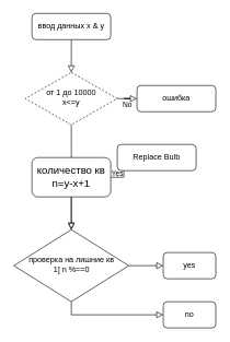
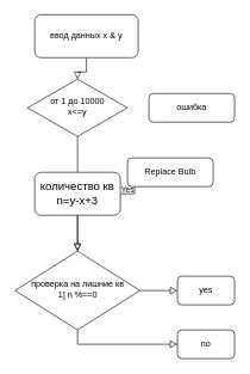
- <mxCell id="3" value="ввод данных x &amp;amp; y" style="rounded=1;whiteSpace=wrap;html=1;fontSize=12;glass=0;strokeWidth=1;shadow=0;" parent="1" vertex="1"><mxGeometry x="48" y="20" width="120" height="40" as="geometry" /></mxCell>
+ <mxCell id="3" value="ввод данных x &amp;amp; y" style="rounded=1;whiteSpace=wrap;html=1;fontSize=12;glass=0;strokeWidth=1;shadow=0;" parent="1" vertex="1"><mxGeometry x="48" y="20" width="145" height="60" as="geometry" /></mxCell>
- <mxCell id="6" value="от 1 до 10000&lt;br&gt;x&amp;lt;=y" style="rhombus;whiteSpace=wrap;html=1;shadow=0;fontFamily=Helvetica;fontSize=12;align=center;strokeWidth=1;spacing=6;spacingTop=-4;dashed=1;" parent="1" vertex="1"><mxGeometry x="38" y="110" width="140" height="80" as="geometry" /></mxCell>
+ <mxCell id="6" value="от 1 до 10000&lt;br&gt;x&amp;lt;=y" style="rhombus;whiteSpace=wrap;html=1;shadow=0;fontFamily=Helvetica;fontSize=12;align=center;strokeWidth=1;spacing=6;spacingTop=-4;" parent="1" vertex="1"><mxGeometry x="38" y="110" width="140" height="80" as="geometry" /></mxCell>
- <mxCell id="5" value="No" style="edgeStyle=orthogonalEdgeStyle;rounded=0;html=1;jettySize=auto;orthogonalLoop=1;fontSize=11;endArrow=block;endFill=0;endSize=8;strokeWidth=1;shadow=0;labelBackgroundColor=none;" parent="1" source="6" target="7" edge="1"><mxGeometry y="10" relative="1" as="geometry"><mxPoint as="offset" /></mxGeometry></mxCell>
- <mxCell id="12" value="количество кв&lt;br&gt;n=y-x+1" style="rounded=1;whiteSpace=wrap;html=1;fontSize=16;" parent="1" vertex="1"><mxGeometry x="48" y="240" width="120" height="60" as="geometry" /></mxCell>
+ <mxCell id="12" value="количество кв&lt;br&gt;n=y-x+3" style="rounded=1;whiteSpace=wrap;html=1;fontSize=16;" parent="1" vertex="1"><mxGeometry x="48" y="240" width="120" height="60" as="geometry" /></mxCell>
